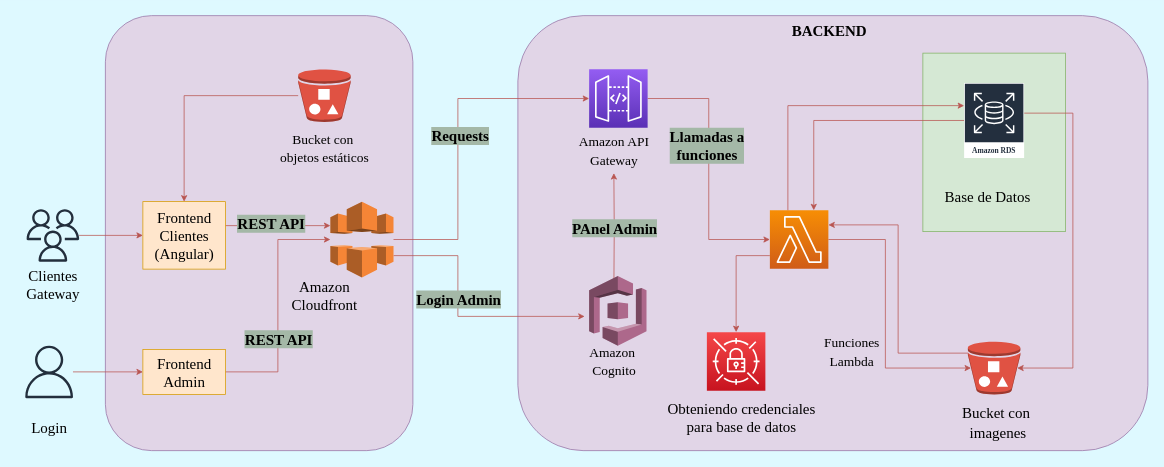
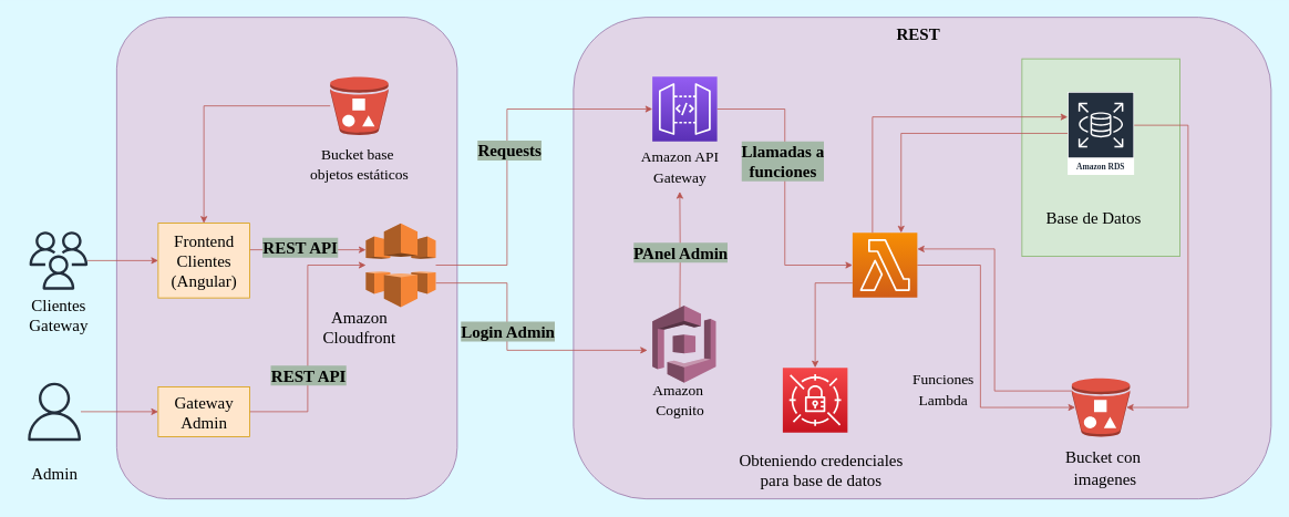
- <mxCell id="37" value="&lt;p style=&quot;border-color: var(--border-color); line-height: 1.38; margin-top: 0pt; margin-bottom: 0pt;&quot; dir=&quot;ltr&quot;&gt;&lt;/p&gt;&lt;span style=&quot;border-color: var(--border-color);&quot; id=&quot;docs-internal-guid-3614fc13-7fff-8846-4abe-e0d9778a0554&quot;&gt;BACKEND&lt;br&gt;&lt;/span&gt;" style="text;align=center;verticalAlign=middle;resizable=0;points=[];autosize=1;strokeColor=none;fillColor=none;fontSize=20;fontFamily=Architects Daughter;html=1;sketch=1;curveFitting=1;jiggle=2;fontStyle=1" parent="1" vertex="1"><mxGeometry x="1050" y="20" width="110" height="40" as="geometry" /></mxCell>
+ <mxCell id="37" value="&lt;p style=&quot;border-color: var(--border-color); line-height: 1.38; margin-top: 0pt; margin-bottom: 0pt;&quot; dir=&quot;ltr&quot;&gt;&lt;/p&gt;&lt;span style=&quot;border-color: var(--border-color);&quot; id=&quot;docs-internal-guid-3614fc13-7fff-8846-4abe-e0d9778a0554&quot;&gt;REST&lt;br&gt;&lt;/span&gt;" style="text;align=center;verticalAlign=middle;resizable=0;points=[];autosize=1;strokeColor=none;fillColor=none;fontSize=20;fontFamily=Architects Daughter;html=1;sketch=1;curveFitting=1;jiggle=2;fontStyle=1" parent="1" vertex="1"><mxGeometry x="1050" y="20" width="110" height="40" as="geometry" /></mxCell>
- <mxCell id="33" value="&lt;p style=&quot;border-color: var(--border-color); line-height: 1.38; margin-top: 0pt; margin-bottom: 0pt; font-size: 18px;&quot; dir=&quot;ltr&quot;&gt;&lt;br style=&quot;border-color: var(--border-color); font-size: 18px;&quot;&gt;Bucket con&amp;nbsp;&lt;/p&gt;&lt;p style=&quot;border-color: var(--border-color); line-height: 1.38; margin-top: 0pt; margin-bottom: 0pt; font-size: 18px;&quot; dir=&quot;ltr&quot;&gt;objetos estáticos&lt;/p&gt;&lt;span style=&quot;border-color: var(--border-color); font-size: 18px;&quot; id=&quot;docs-internal-guid-3614fc13-7fff-8846-4abe-e0d9778a0554&quot;&gt;&lt;/span&gt;" style="text;align=center;verticalAlign=middle;resizable=0;points=[];autosize=1;strokeColor=none;fillColor=none;fontSize=18;fontFamily=Architects Daughter;html=1;" parent="1" vertex="1"><mxGeometry x="347.08" y="140" width="170" height="90" as="geometry" /></mxCell>
+ <mxCell id="33" value="&lt;p style=&quot;border-color: var(--border-color); line-height: 1.38; margin-top: 0pt; margin-bottom: 0pt; font-size: 18px;&quot; dir=&quot;ltr&quot;&gt;&lt;br style=&quot;border-color: var(--border-color); font-size: 18px;&quot;&gt;Bucket base&amp;nbsp;&lt;/p&gt;&lt;p style=&quot;border-color: var(--border-color); line-height: 1.38; margin-top: 0pt; margin-bottom: 0pt; font-size: 18px;&quot; dir=&quot;ltr&quot;&gt;objetos estáticos&lt;/p&gt;&lt;span style=&quot;border-color: var(--border-color); font-size: 18px;&quot; id=&quot;docs-internal-guid-3614fc13-7fff-8846-4abe-e0d9778a0554&quot;&gt;&lt;/span&gt;" style="text;align=center;verticalAlign=middle;resizable=0;points=[];autosize=1;strokeColor=none;fillColor=none;fontSize=18;fontFamily=Architects Daughter;html=1;" parent="1" vertex="1"><mxGeometry x="347.08" y="140" width="170" height="90" as="geometry" /></mxCell>
- <mxCell id="30" value="Frontend&lt;br&gt;Admin" style="text;align=center;verticalAlign=middle;resizable=0;points=[];autosize=1;strokeColor=#d79b00;fillColor=#ffe6cc;fontSize=20;fontFamily=Architects Daughter;html=1;" parent="1" vertex="1"><mxGeometry x="190" y="465" width="110" height="60" as="geometry" /></mxCell>
+ <mxCell id="30" value="Gateway&lt;br&gt;Admin" style="text;align=center;verticalAlign=middle;resizable=0;points=[];autosize=1;strokeColor=#d79b00;fillColor=#ffe6cc;fontSize=20;fontFamily=Architects Daughter;html=1;" parent="1" vertex="1"><mxGeometry x="190" y="465" width="110" height="60" as="geometry" /></mxCell>
- <mxCell id="48" value="Obteniendo credenciales &lt;br&gt;para base de datos" style="text;html=1;align=center;verticalAlign=middle;resizable=0;points=[];autosize=1;strokeColor=none;fillColor=none;fontSize=20;fontFamily=Architects Daughter;" parent="1" vertex="1"><mxGeometry x="863" y="525" width="250" height="60" as="geometry" /></mxCell>
+ <mxCell id="48" value="Obteniendo credenciales &lt;br&gt;para base de datos" style="text;html=1;align=center;verticalAlign=middle;resizable=0;points=[];autosize=1;strokeColor=none;fillColor=none;fontSize=20;fontFamily=Architects Daughter;" parent="1" vertex="1"><mxGeometry x="863" y="535" width="250" height="60" as="geometry" /></mxCell>
- <mxCell id="24" value="Login" style="text;align=center;verticalAlign=middle;resizable=0;points=[];autosize=1;strokeColor=none;fillColor=none;fontSize=20;fontFamily=Architects Daughter;html=1;" parent="1" vertex="1"><mxGeometry x="25" y="549" width="80" height="40" as="geometry" /></mxCell>
+ <mxCell id="24" value="Admin" style="text;align=center;verticalAlign=middle;resizable=0;points=[];autosize=1;strokeColor=none;fillColor=none;fontSize=20;fontFamily=Architects Daughter;html=1;" parent="1" vertex="1"><mxGeometry x="25" y="549" width="80" height="40" as="geometry" /></mxCell>
